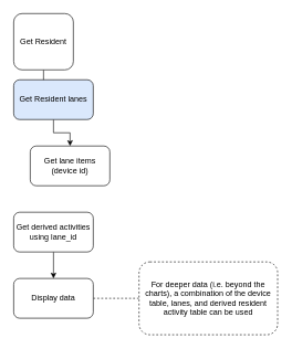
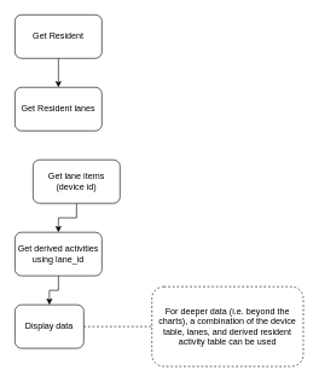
- <mxCell id="3" value="Get Resident" style="rounded=1;whiteSpace=wrap;html=1;" vertex="1" parent="1"><mxGeometry x="20" y="20" width="90" height="85" as="geometry" /></mxCell>
+ <mxCell id="3" value="Get Resident" style="rounded=1;whiteSpace=wrap;html=1;" vertex="1" parent="1"><mxGeometry x="20" y="20" width="120" height="60" as="geometry" /></mxCell>
- <mxCell id="5" value="Get Resident lanes" style="rounded=1;whiteSpace=wrap;html=1;fillColor=#dae8fc;" vertex="1" parent="1"><mxGeometry x="20" y="120" width="120" height="60" as="geometry" /></mxCell>
+ <mxCell id="5" value="Get Resident lanes" style="rounded=1;whiteSpace=wrap;html=1;" vertex="1" parent="1"><mxGeometry x="20" y="120" width="120" height="60" as="geometry" /></mxCell>
- <mxCell id="4" style="edgeStyle=orthogonalEdgeStyle;rounded=0;orthogonalLoop=1;jettySize=auto;html=1;entryX=0.5;entryY=0;entryDx=0;entryDy=0;" edge="1" parent="1" source="5" target="7"><mxGeometry relative="1" as="geometry" /></mxCell>
+ <mxCell id="6" style="edgeStyle=orthogonalEdgeStyle;rounded=0;orthogonalLoop=1;jettySize=auto;html=1;" edge="1" parent="1" source="7" target="9"><mxGeometry relative="1" as="geometry" /></mxCell>
- <mxCell id="11" value="Display data" style="rounded=1;whiteSpace=wrap;html=1;" vertex="1" parent="1"><mxGeometry x="20" y="420" width="120" height="60" as="geometry" /></mxCell>
+ <mxCell id="11" value="Display data" style="rounded=1;whiteSpace=wrap;html=1;" vertex="1" parent="1"><mxGeometry x="20" y="420" width="95" height="60" as="geometry" /></mxCell>
